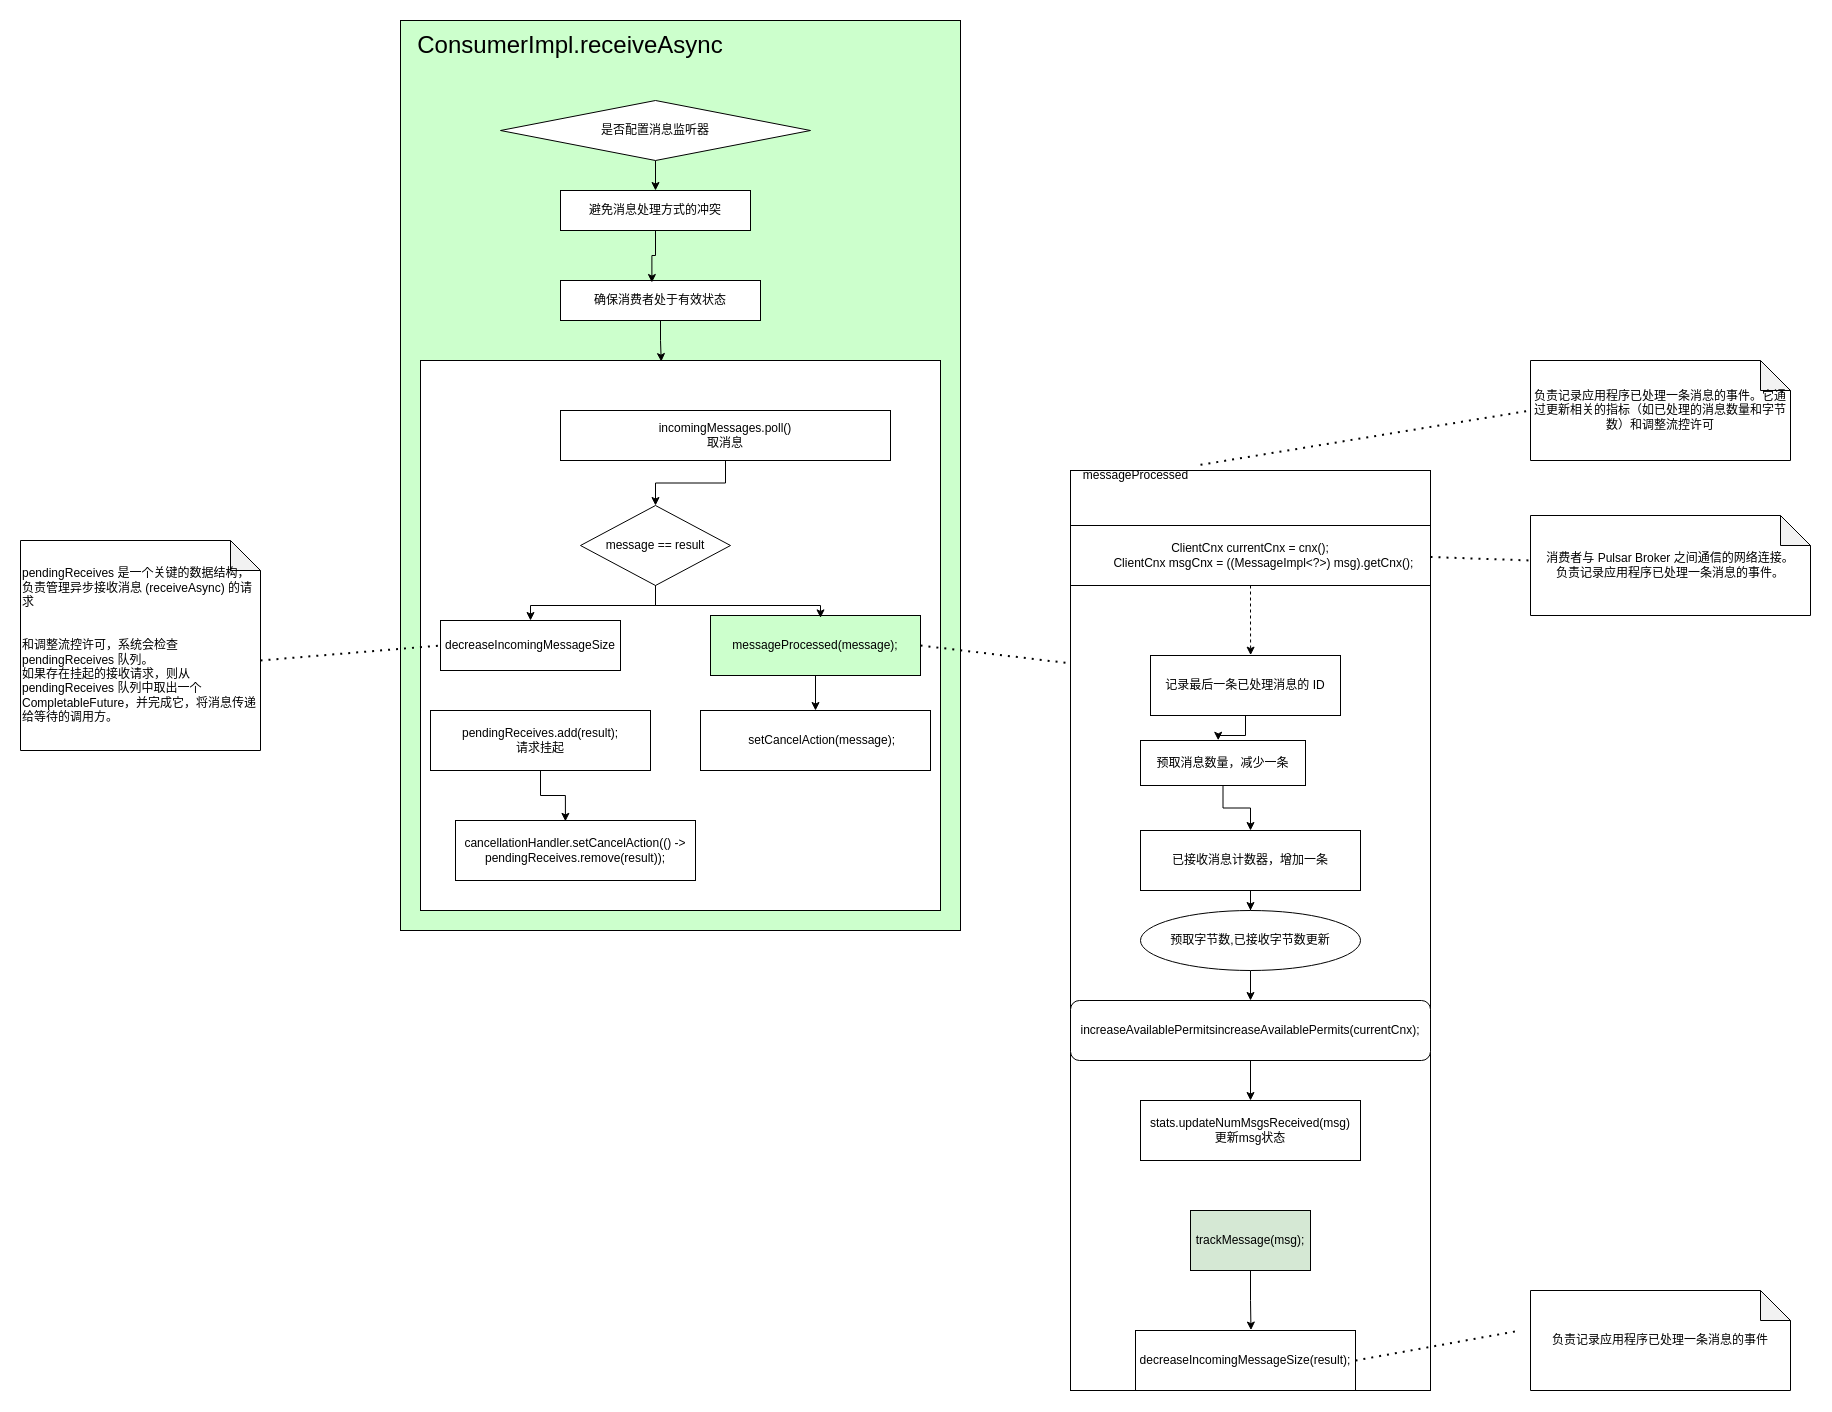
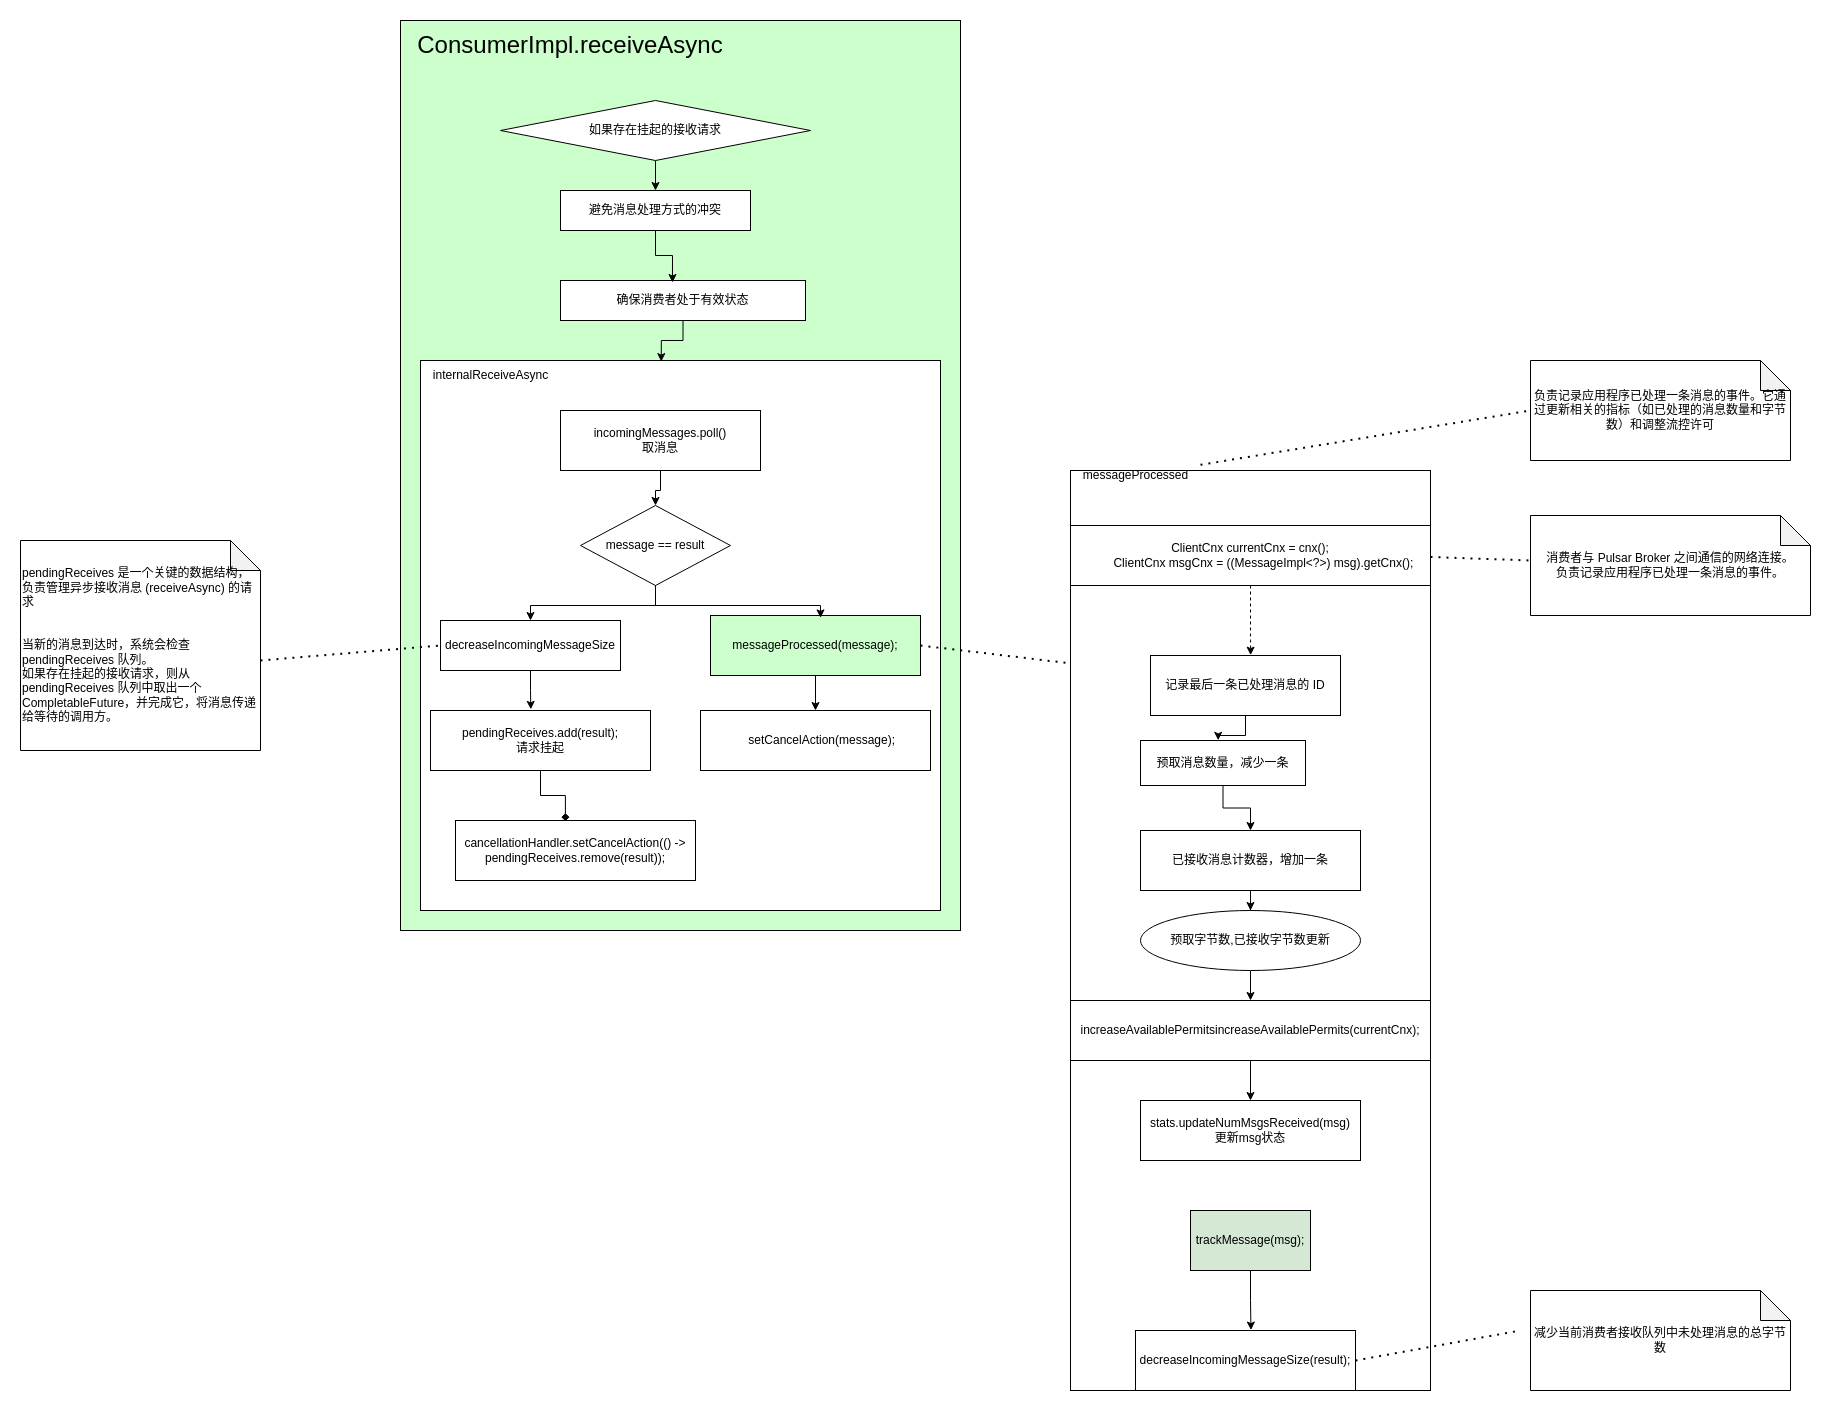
- <mxCell id="5" value="是否配置消息监听器" style="rhombus;whiteSpace=wrap;html=1;" vertex="1" parent="1"><mxGeometry x="500" y="100" width="310" height="60" as="geometry" /></mxCell>
+ <mxCell id="5" value="如果存在挂起的接收请求" style="rhombus;whiteSpace=wrap;html=1;" vertex="1" parent="1"><mxGeometry x="500" y="100" width="310" height="60" as="geometry" /></mxCell>
- <mxCell id="7" value="确保消费者处于有效状态" style="whiteSpace=wrap;html=1;" vertex="1" parent="1"><mxGeometry x="560" y="280" width="200" height="40" as="geometry" /></mxCell>
+ <mxCell id="7" value="确保消费者处于有效状态" style="whiteSpace=wrap;html=1;" vertex="1" parent="1"><mxGeometry x="560" y="280" width="245" height="40" as="geometry" /></mxCell>
+ <mxCell id="9" value="internalReceiveAsync" style="text;html=1;align=center;verticalAlign=middle;resizable=0;points=[];autosize=1;strokeColor=none;fillColor=none;" vertex="1" parent="1"><mxGeometry y="360" width="140" height="30" as="geometry" x="420" /></mxCell>
- <mxCell id="11" value="incomingMessages.poll()&lt;br&gt;取消息" style="whiteSpace=wrap;html=1;" vertex="1" parent="1"><mxGeometry x="560" y="410" width="330" height="50" as="geometry" /></mxCell>
+ <mxCell id="11" value="incomingMessages.poll()&lt;br&gt;取消息" style="whiteSpace=wrap;html=1;" vertex="1" parent="1"><mxGeometry x="560" y="410" width="200" height="60" as="geometry" /></mxCell>
- <mxCell id="15" value="&lt;font style=&quot;font-size: 12px;&quot;&gt;&lt;font style=&quot;&quot;&gt;pendingReceives 是一个关键的数据结构，负责管理异步接收消息 (receiveAsync) 的请求&lt;br&gt;&lt;/font&gt;&lt;br&gt;&lt;br&gt;&lt;/font&gt;&lt;div&gt;&lt;font style=&quot;font-size: 12px;&quot;&gt;和调整流控许可，系统会检查 pendingReceives 队列。&lt;/font&gt;&lt;/div&gt;&lt;div&gt;&lt;font style=&quot;font-size: 12px;&quot;&gt;如果存在挂起的接收请求，则从 pendingReceives 队列中取出一个 CompletableFuture，并完成它，将消息传递给等待的调用方。&lt;/font&gt;&lt;/div&gt;" style="shape=note;whiteSpace=wrap;html=1;backgroundOutline=1;darkOpacity=0.05;align=left;" vertex="1" parent="1"><mxGeometry x="20" y="540" width="240" height="210" as="geometry" /></mxCell>
+ <mxCell id="15" value="&lt;font style=&quot;font-size: 12px;&quot;&gt;&lt;font style=&quot;&quot;&gt;pendingReceives 是一个关键的数据结构，负责管理异步接收消息 (receiveAsync) 的请求&lt;br&gt;&lt;/font&gt;&lt;br&gt;&lt;br&gt;&lt;/font&gt;&lt;div&gt;&lt;font style=&quot;font-size: 12px;&quot;&gt;当新的消息到达时，系统会检查 pendingReceives 队列。&lt;/font&gt;&lt;/div&gt;&lt;div&gt;&lt;font style=&quot;font-size: 12px;&quot;&gt;如果存在挂起的接收请求，则从 pendingReceives 队列中取出一个 CompletableFuture，并完成它，将消息传递给等待的调用方。&lt;/font&gt;&lt;/div&gt;" style="shape=note;whiteSpace=wrap;html=1;backgroundOutline=1;darkOpacity=0.05;align=left;" vertex="1" parent="1"><mxGeometry x="20" y="540" width="240" height="210" as="geometry" /></mxCell>
+ <mxCell id="44" style="edgeStyle=orthogonalEdgeStyle;rounded=0;orthogonalLoop=1;jettySize=auto;html=1;entryX=0.456;entryY=-0.019;entryDx=0;entryDy=0;entryPerimeter=0;" edge="1" parent="1" source="14" target="17"><mxGeometry relative="1" as="geometry" /></mxCell>
- <mxCell id="45" style="edgeStyle=orthogonalEdgeStyle;rounded=0;orthogonalLoop=1;jettySize=auto;html=1;entryX=0.458;entryY=0.014;entryDx=0;entryDy=0;entryPerimeter=0;" edge="1" parent="1" source="17" target="18"><mxGeometry relative="1" as="geometry" /></mxCell>
+ <mxCell id="45" style="edgeStyle=orthogonalEdgeStyle;rounded=0;orthogonalLoop=1;jettySize=auto;html=1;entryX=0.458;entryY=0.014;entryDx=0;entryDy=0;entryPerimeter=0;endArrow=diamond;" edge="1" parent="1" source="17" target="18"><mxGeometry relative="1" as="geometry" /></mxCell>
- <mxCell id="33" value="increaseAvailablePermitsincreaseAvailablePermits(currentCnx);" style="whiteSpace=wrap;html=1;rounded=1;" vertex="1" parent="1"><mxGeometry x="1070" y="1000" width="360" height="60" as="geometry" /></mxCell>
+ <mxCell id="33" value="increaseAvailablePermitsincreaseAvailablePermits(currentCnx);" style="whiteSpace=wrap;html=1;" vertex="1" parent="1"><mxGeometry x="1070" y="1000" width="360" height="60" as="geometry" /></mxCell>
- <mxCell id="40" value="负责记录应用程序已处理一条消息的事件" style="shape=note;whiteSpace=wrap;html=1;backgroundOutline=1;darkOpacity=0.05;" vertex="1" parent="1"><mxGeometry x="1530" y="1290" width="260" height="100" as="geometry" /></mxCell>
+ <mxCell id="40" value="减少当前消费者接收队列中未处理消息的总字节数" style="shape=note;whiteSpace=wrap;html=1;backgroundOutline=1;darkOpacity=0.05;" vertex="1" parent="1"><mxGeometry x="1530" y="1290" width="260" height="100" as="geometry" /></mxCell>
